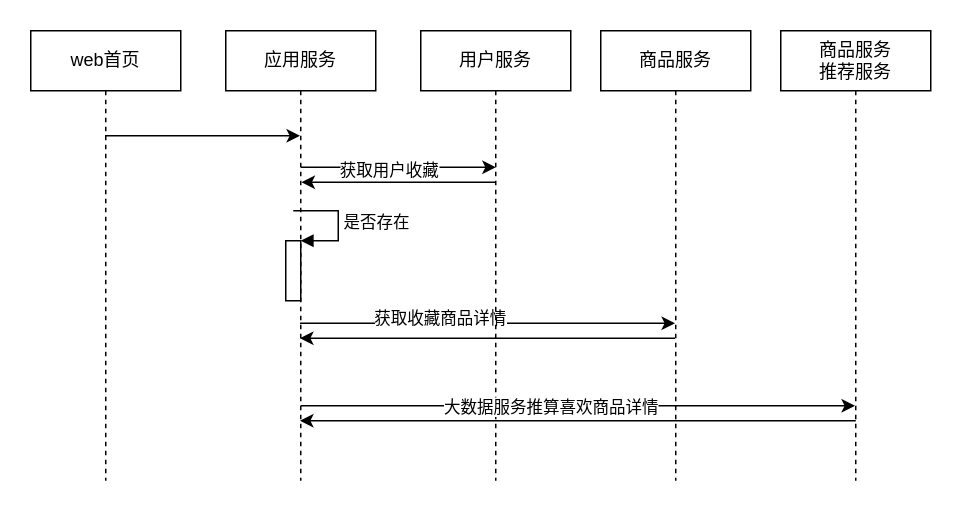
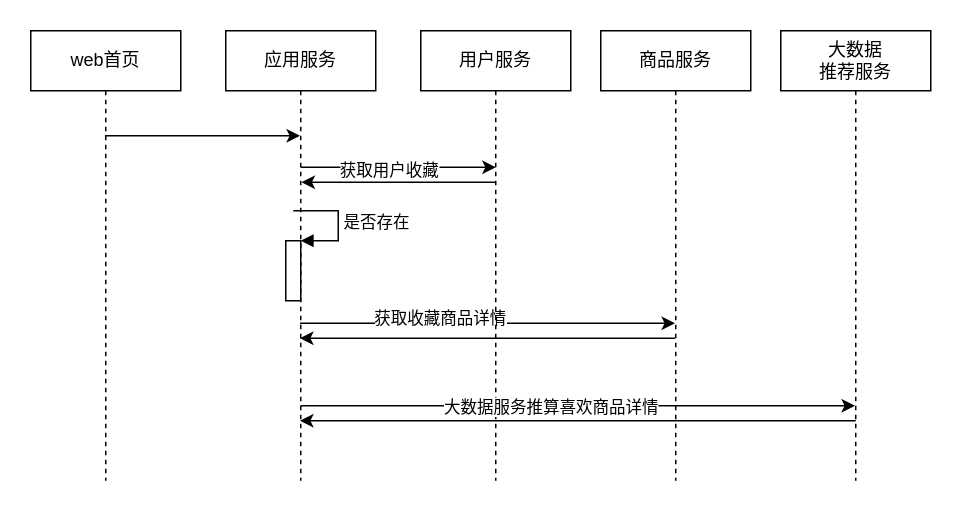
- <mxCell id="16" value="商品服务&lt;br&gt;推荐服务" style="shape=umlLifeline;perimeter=lifelinePerimeter;whiteSpace=wrap;html=1;container=1;collapsible=0;recursiveResize=0;outlineConnect=0;" parent="1" vertex="1"><mxGeometry x="520" y="20" width="100" height="300" as="geometry" /></mxCell>
+ <mxCell id="16" value="大数据&lt;br&gt;推荐服务" style="shape=umlLifeline;perimeter=lifelinePerimeter;whiteSpace=wrap;html=1;container=1;collapsible=0;recursiveResize=0;outlineConnect=0;" parent="1" vertex="1"><mxGeometry x="520" y="20" width="100" height="300" as="geometry" /></mxCell>
